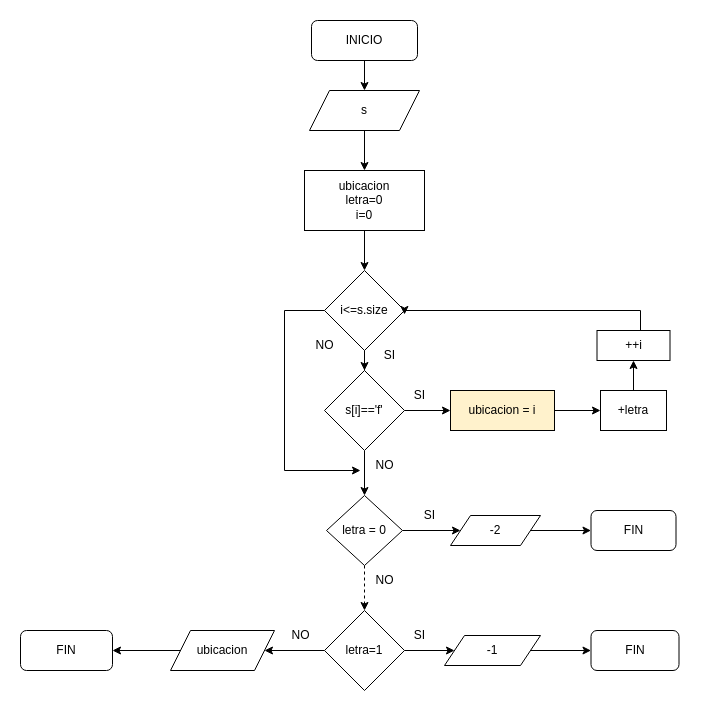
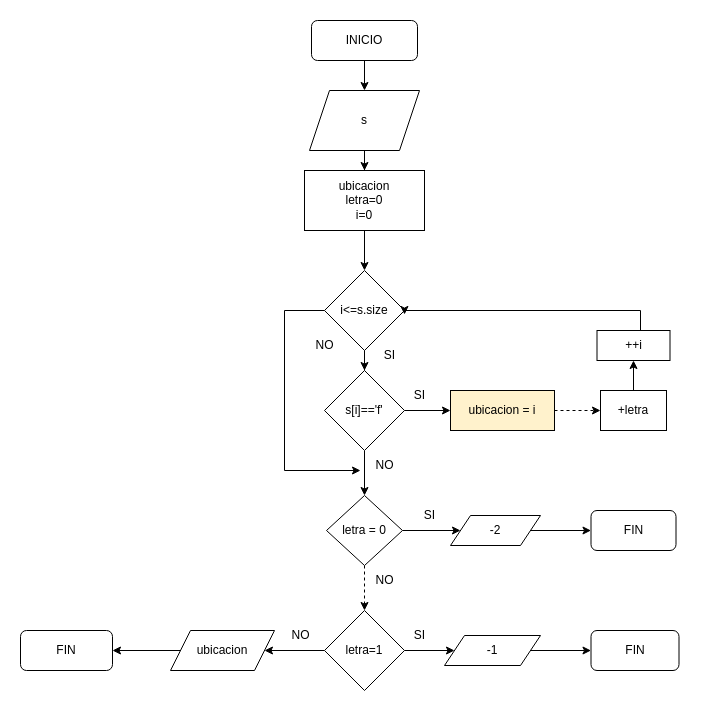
- <mxCell id="5" value="s" style="shape=parallelogram;perimeter=parallelogramPerimeter;whiteSpace=wrap;html=1;fixedSize=1;" vertex="1" parent="1"><mxGeometry x="309" y="90" width="110" height="40" as="geometry" /></mxCell>
+ <mxCell id="5" value="s" style="shape=parallelogram;perimeter=parallelogramPerimeter;whiteSpace=wrap;html=1;fixedSize=1;" vertex="1" parent="1"><mxGeometry x="309" y="90" width="110" height="60" as="geometry" /></mxCell>
- <mxCell id="13" value="" style="edgeStyle=orthogonalEdgeStyle;rounded=0;orthogonalLoop=1;jettySize=auto;html=1;" edge="1" parent="1" source="14" target="16"><mxGeometry relative="1" as="geometry" /></mxCell>
+ <mxCell id="13" value="" style="edgeStyle=orthogonalEdgeStyle;rounded=0;orthogonalLoop=1;jettySize=auto;html=1;dashed=1;" edge="1" parent="1" source="14" target="16"><mxGeometry relative="1" as="geometry" /></mxCell>
